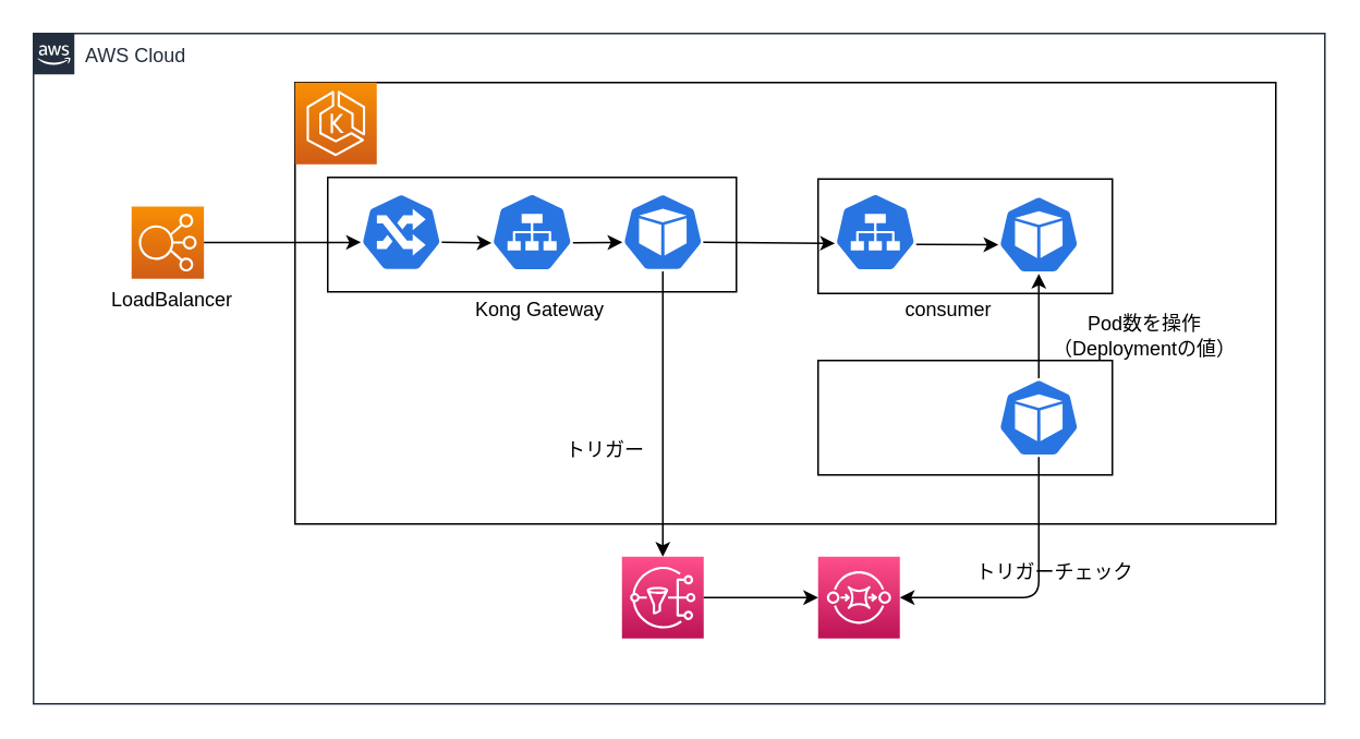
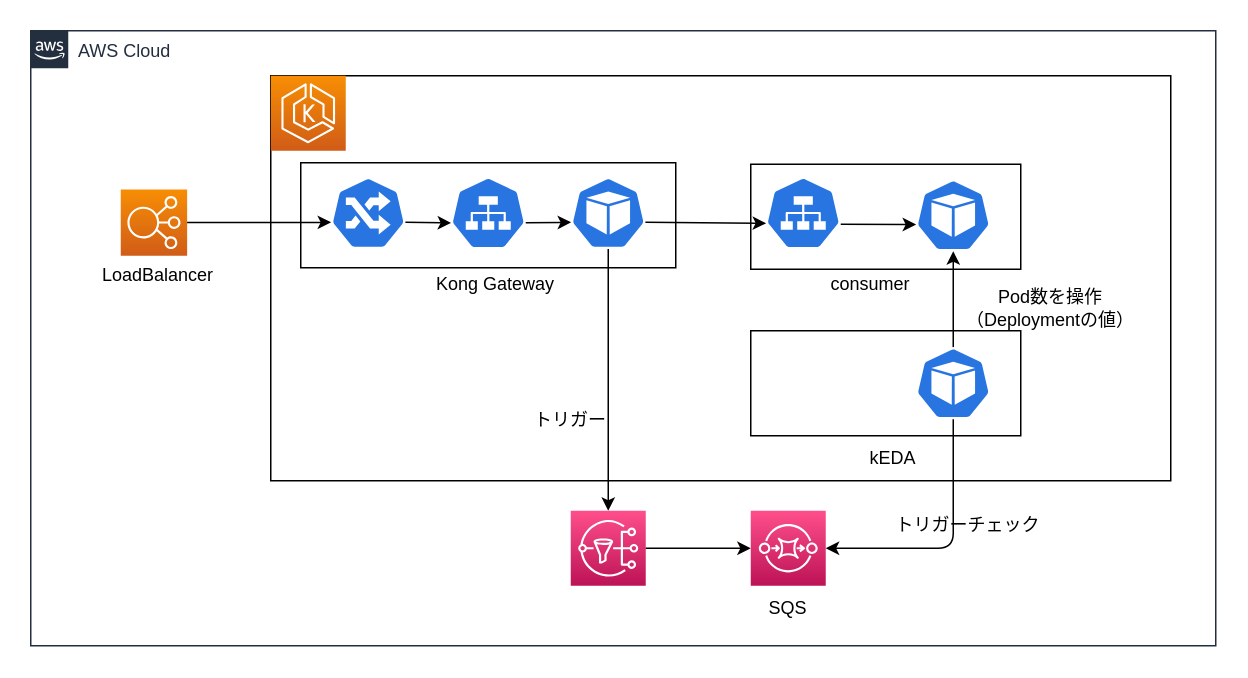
- <mxCell id="29" value="トリガー" style="text;html=1;strokeColor=none;fillColor=none;align=center;verticalAlign=middle;whiteSpace=wrap;rounded=0;" vertex="1" parent="2"><mxGeometry x="320" y="240" width="60" height="30" as="geometry" /></mxCell>
+ <mxCell id="29" value="トリガー" style="text;html=1;strokeColor=none;fillColor=none;align=center;verticalAlign=middle;whiteSpace=wrap;rounded=0;" vertex="1" parent="2"><mxGeometry x="330" y="245" width="60" height="30" as="geometry" /></mxCell>
+ <mxCell id="27" value="kEDA" style="text;html=1;strokeColor=none;fillColor=none;align=center;verticalAlign=middle;whiteSpace=wrap;rounded=0;" vertex="1" parent="2"><mxGeometry x="545" y="270" width="60" height="30" as="geometry" /></mxCell>
+ <mxCell id="31" value="SQS" style="text;html=1;strokeColor=none;fillColor=none;align=center;verticalAlign=middle;whiteSpace=wrap;rounded=0;" vertex="1" parent="2"><mxGeometry x="480" y="370" width="50" height="30" as="geometry" /></mxCell>
